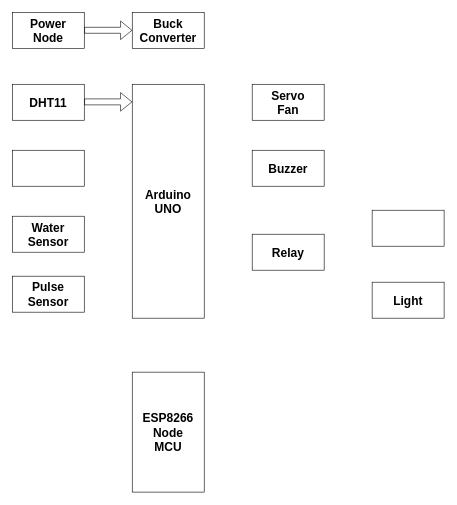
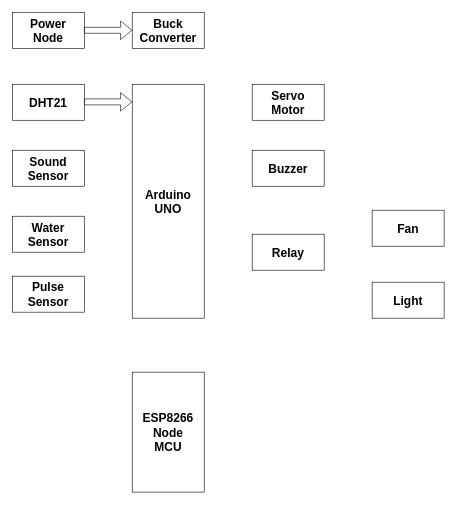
- <mxCell id="12" value="&lt;b&gt;&lt;font style=&quot;font-size: 20px;&quot;&gt;DHT11&lt;/font&gt;&lt;/b&gt;" style="text;strokeColor=none;align=center;fillColor=none;html=1;verticalAlign=middle;whiteSpace=wrap;rounded=0;" vertex="1" parent="1"><mxGeometry x="50" y="155" width="60" height="30" as="geometry" /></mxCell>
+ <mxCell id="12" value="&lt;b&gt;&lt;font style=&quot;font-size: 20px;&quot;&gt;DHT21&lt;/font&gt;&lt;/b&gt;" style="text;strokeColor=none;align=center;fillColor=none;html=1;verticalAlign=middle;whiteSpace=wrap;rounded=0;" vertex="1" parent="1"><mxGeometry x="50" y="155" width="60" height="30" as="geometry" /></mxCell>
- <mxCell id="23" value="&lt;b&gt;&lt;font style=&quot;font-size: 20px;&quot;&gt;Servo Fan&lt;/font&gt;&lt;/b&gt;" style="text;strokeColor=none;align=center;fillColor=none;html=1;verticalAlign=middle;whiteSpace=wrap;rounded=0;" vertex="1" parent="1"><mxGeometry x="450" y="155" width="60" height="30" as="geometry" /></mxCell>
+ <mxCell id="23" value="&lt;b&gt;&lt;font style=&quot;font-size: 20px;&quot;&gt;Servo Motor&lt;/font&gt;&lt;/b&gt;" style="text;strokeColor=none;align=center;fillColor=none;html=1;verticalAlign=middle;whiteSpace=wrap;rounded=0;" vertex="1" parent="1"><mxGeometry x="450" y="155" width="60" height="30" as="geometry" /></mxCell>
+ <mxCell id="13" value="&lt;font style=&quot;font-size: 20px;&quot;&gt;&lt;b&gt;Sound Sensor&lt;/b&gt;&lt;/font&gt;" style="text;strokeColor=none;align=center;fillColor=none;html=1;verticalAlign=middle;whiteSpace=wrap;rounded=0;" vertex="1" parent="1"><mxGeometry x="50" y="265" width="60" height="30" as="geometry" /></mxCell>
+ <mxCell id="26" value="&lt;b&gt;&lt;font style=&quot;font-size: 20px;&quot;&gt;Fan&lt;/font&gt;&lt;/b&gt;" style="text;strokeColor=none;align=center;fillColor=none;html=1;verticalAlign=middle;whiteSpace=wrap;rounded=0;" vertex="1" parent="1"><mxGeometry x="650" y="365" width="60" height="30" as="geometry" /></mxCell>
